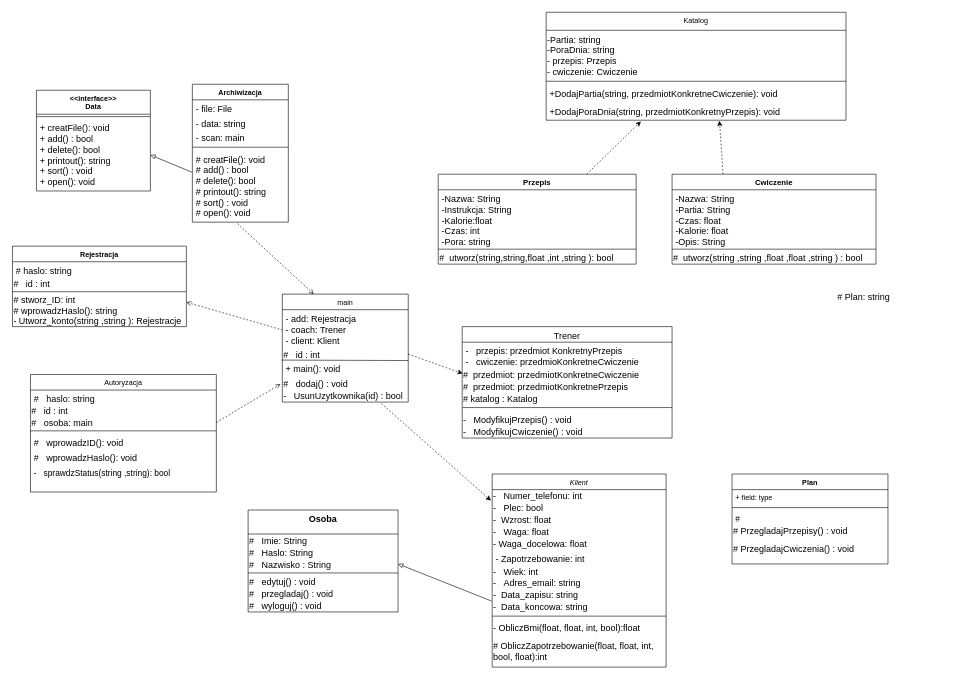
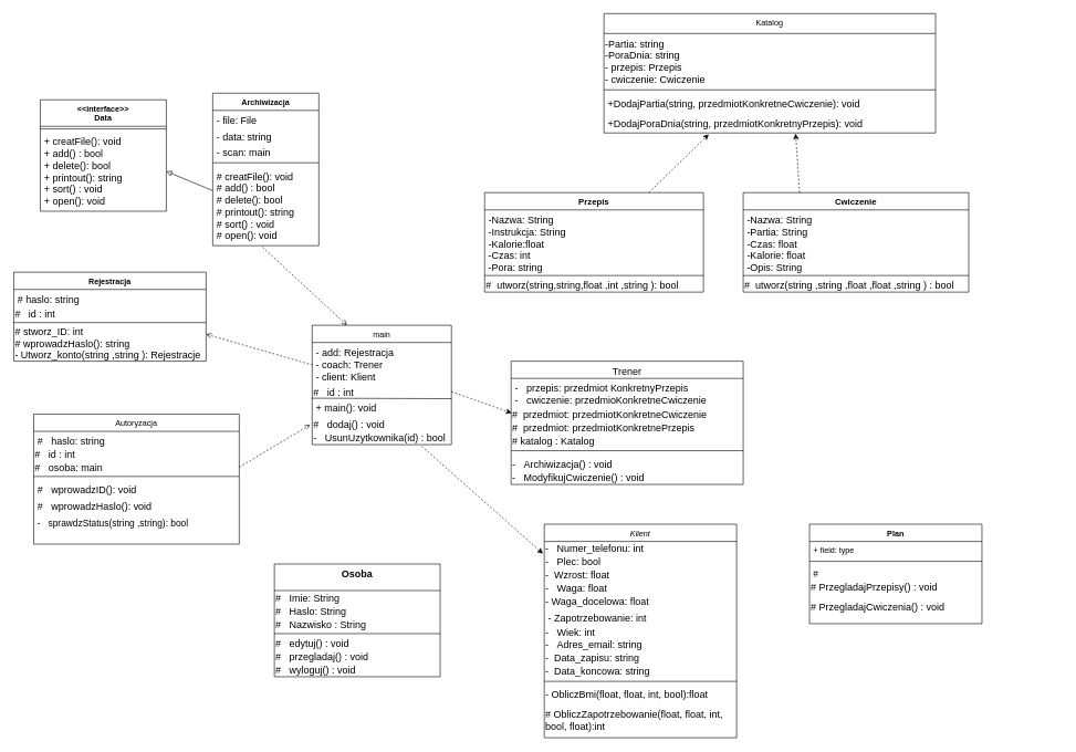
- <mxCell id="71" value="# Plan: string" style="text;align=left;verticalAlign=top;spacingLeft=4;spacingRight=4;overflow=hidden;rotatable=0;points=[[0,0.5],[1,0.5]];portConstraint=eastwest;fontSize=15;" parent="1" vertex="1"><mxGeometry x="1390" y="480" width="210" height="26" as="geometry" /></mxCell>
- <mxCell id="8" value="-&amp;nbsp; &amp;nbsp;ModyfikujPrzepis() : void" style="text;whiteSpace=wrap;html=1;fontSize=15;" parent="2" vertex="1"><mxGeometry y="140" width="350" height="20" as="geometry" /></mxCell>
+ <mxCell id="8" value="-&amp;nbsp; &amp;nbsp;Archiwizacja() : void" style="text;whiteSpace=wrap;html=1;fontSize=15;" parent="2" vertex="1"><mxGeometry y="140" width="350" height="20" as="geometry" /></mxCell>
- <mxCell id="20" style="edgeStyle=none;rounded=0;orthogonalLoop=1;jettySize=auto;html=1;exitX=-0.004;exitY=0.991;exitDx=0;exitDy=0;entryX=1;entryY=0.5;entryDx=0;entryDy=0;endArrow=block;endFill=0;exitPerimeter=0;" parent="1" source="30" target="66" edge="1"><mxGeometry relative="1" as="geometry" /></mxCell>
